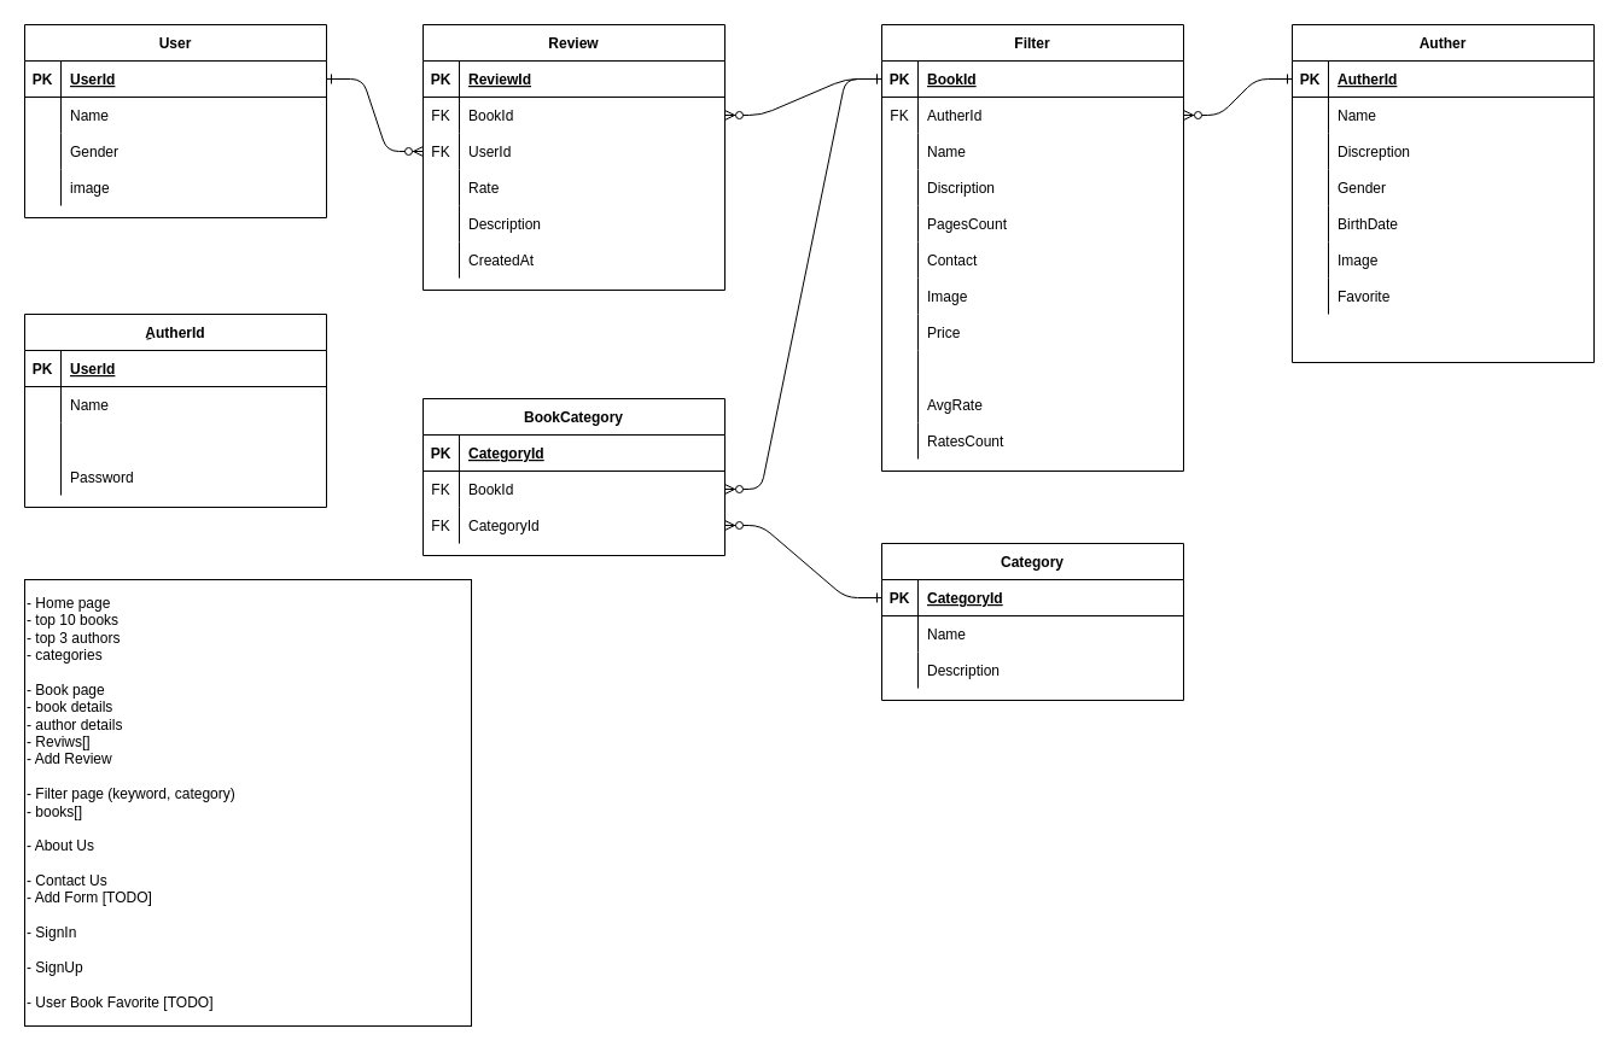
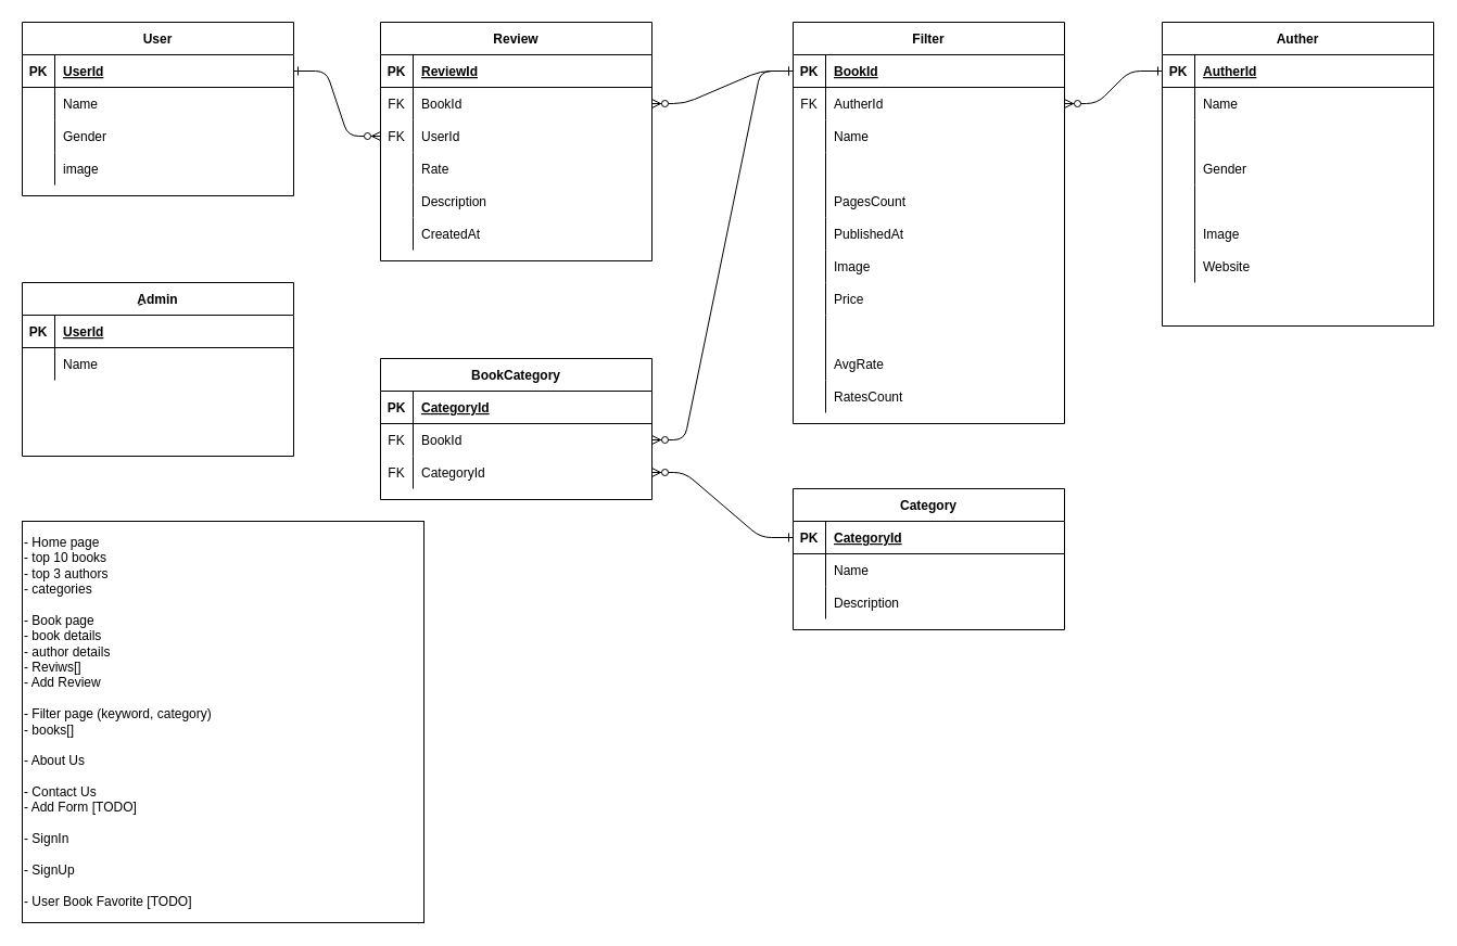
- <mxCell id="12" value="Discreption" style="shape=partialRectangle;overflow=hidden;connectable=0;fillColor=none;top=0;left=0;bottom=0;right=0;align=left;spacingLeft=6;" parent="10" vertex="1"><mxGeometry x="30" width="220" height="30" as="geometry" /></mxCell>
- <mxCell id="39" value="Discription" style="shape=partialRectangle;overflow=hidden;connectable=0;fillColor=none;top=0;left=0;bottom=0;right=0;align=left;spacingLeft=6;" parent="37" vertex="1"><mxGeometry x="30" width="220" height="30" as="geometry" /></mxCell>
- <mxCell id="18" value="BirthDate" style="shape=partialRectangle;overflow=hidden;connectable=0;fillColor=none;top=0;left=0;bottom=0;right=0;align=left;spacingLeft=6;" parent="16" vertex="1"><mxGeometry x="30" width="220" height="30" as="geometry" /></mxCell>
- <mxCell id="45" value="Contact" style="shape=partialRectangle;overflow=hidden;connectable=0;fillColor=none;top=0;left=0;bottom=0;right=0;align=left;spacingLeft=6;" parent="43" vertex="1"><mxGeometry x="30" width="220" height="30" as="geometry" /></mxCell>
+ <mxCell id="45" value="PublishedAt" style="shape=partialRectangle;overflow=hidden;connectable=0;fillColor=none;top=0;left=0;bottom=0;right=0;align=left;spacingLeft=6;" parent="43" vertex="1"><mxGeometry x="30" width="220" height="30" as="geometry" /></mxCell>
- <mxCell id="24" value="Favorite" style="shape=partialRectangle;overflow=hidden;connectable=0;fillColor=none;top=0;left=0;bottom=0;right=0;align=left;spacingLeft=6;" parent="22" vertex="1"><mxGeometry x="30" width="220" height="30" as="geometry" /></mxCell>
+ <mxCell id="24" value="Website" style="shape=partialRectangle;overflow=hidden;connectable=0;fillColor=none;top=0;left=0;bottom=0;right=0;align=left;spacingLeft=6;" parent="22" vertex="1"><mxGeometry x="30" width="220" height="30" as="geometry" /></mxCell>
- <mxCell id="116" value="ِAutherId" style="shape=table;startSize=30;container=1;collapsible=1;childLayout=tableLayout;fixedRows=1;rowLines=0;fontStyle=1;align=center;resizeLast=1;" parent="1" vertex="1"><mxGeometry x="20" y="260" width="250" height="160" as="geometry" /></mxCell>
+ <mxCell id="116" value="ِAdmin" style="shape=table;startSize=30;container=1;collapsible=1;childLayout=tableLayout;fixedRows=1;rowLines=0;fontStyle=1;align=center;resizeLast=1;" parent="1" vertex="1"><mxGeometry x="20" y="260" width="250" height="160" as="geometry" /></mxCell>
- <mxCell id="127" value="Password" style="shape=partialRectangle;overflow=hidden;connectable=0;fillColor=none;top=0;left=0;bottom=0;right=0;align=left;spacingLeft=6;" parent="125" vertex="1"><mxGeometry x="30" width="220" height="30" as="geometry" /></mxCell>
